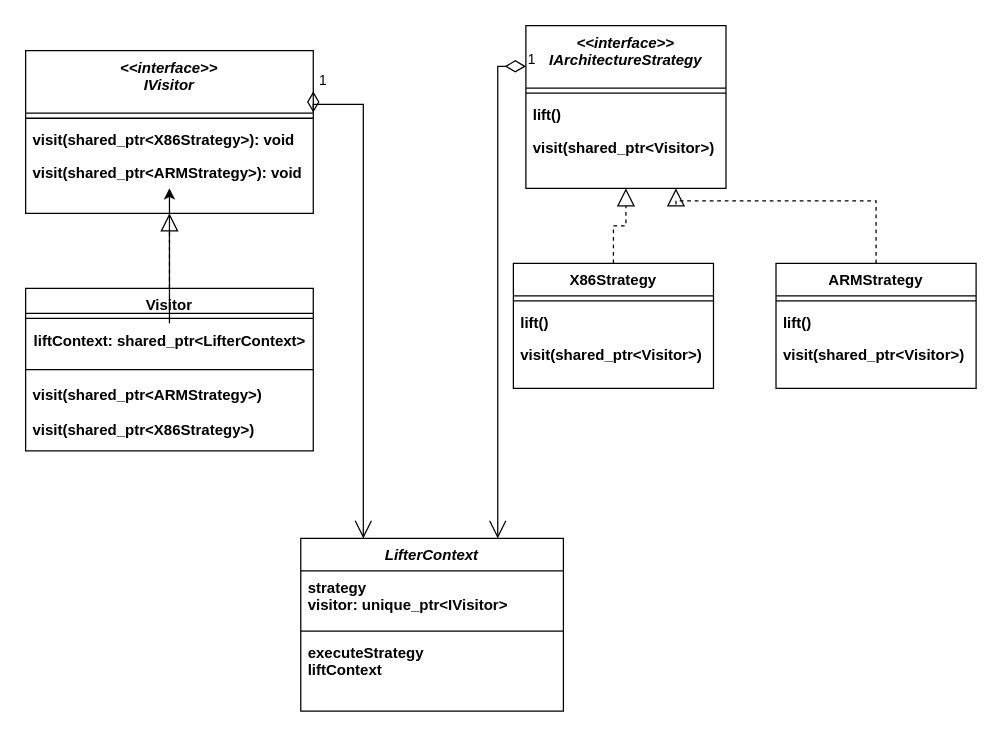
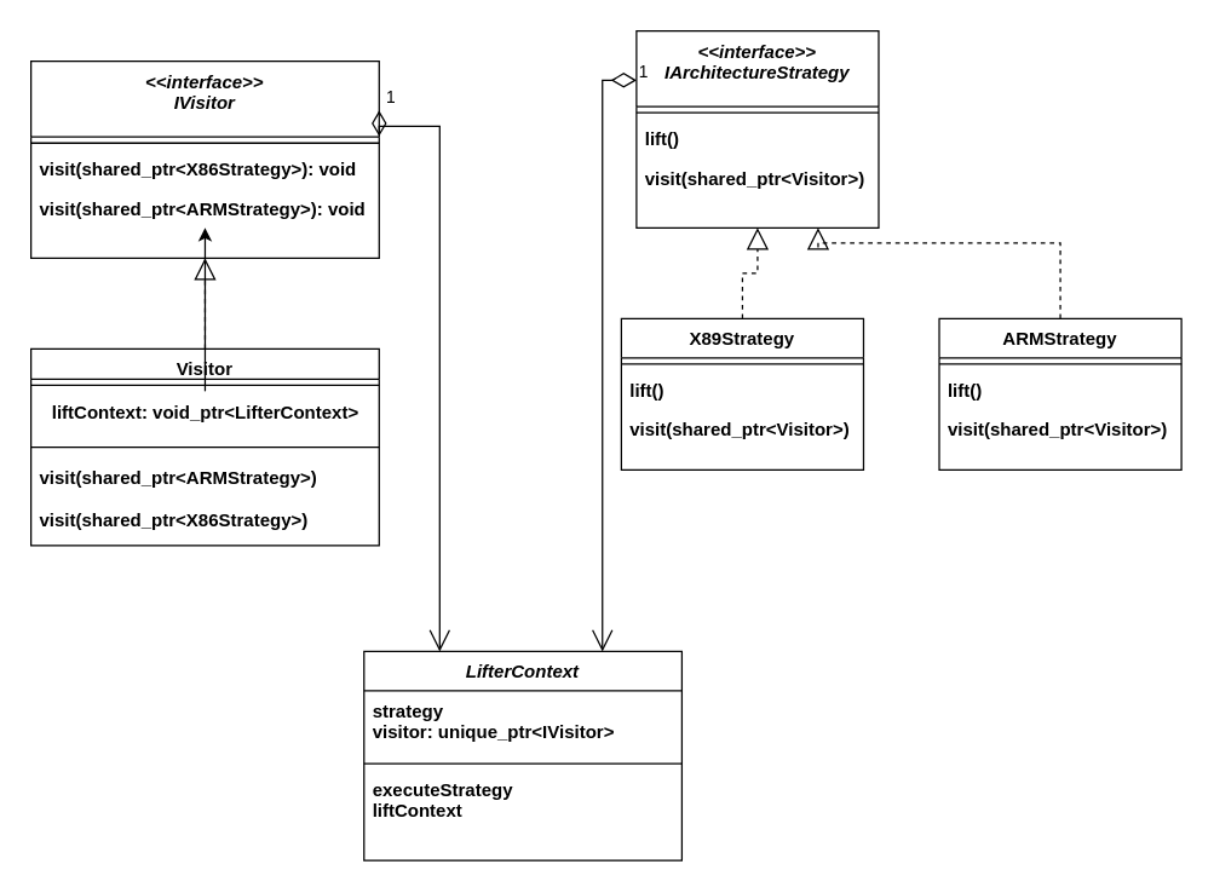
- <mxCell id="10" value="X86Strategy" style="swimlane;fontStyle=1;align=center;verticalAlign=top;childLayout=stackLayout;horizontal=1;startSize=26;horizontalStack=0;resizeParent=1;resizeLast=0;collapsible=1;marginBottom=0;rounded=0;shadow=0;strokeWidth=1;" vertex="1" parent="1"><mxGeometry x="410" y="210" width="160" height="100" as="geometry"><mxRectangle x="340" y="380" width="170" height="26" as="alternateBounds" /></mxGeometry></mxCell>
+ <mxCell id="10" value="X89Strategy" style="swimlane;fontStyle=1;align=center;verticalAlign=top;childLayout=stackLayout;horizontal=1;startSize=26;horizontalStack=0;resizeParent=1;resizeLast=0;collapsible=1;marginBottom=0;rounded=0;shadow=0;strokeWidth=1;" vertex="1" parent="1"><mxGeometry x="410" y="210" width="160" height="100" as="geometry"><mxRectangle x="340" y="380" width="170" height="26" as="alternateBounds" /></mxGeometry></mxCell>
- <mxCell id="26" value="&lt;b&gt;liftContext: shared_ptr&amp;lt;LifterContext&amp;gt;&lt;/b&gt;" style="text;html=1;align=center;verticalAlign=middle;resizable=0;points=[];autosize=1;strokeColor=none;fillColor=none;" vertex="1" parent="24"><mxGeometry y="28" width="230" height="30" as="geometry" /></mxCell>
+ <mxCell id="26" value="&lt;b&gt;liftContext: void_ptr&amp;lt;LifterContext&amp;gt;&lt;/b&gt;" style="text;html=1;align=center;verticalAlign=middle;resizable=0;points=[];autosize=1;strokeColor=none;fillColor=none;" vertex="1" parent="24"><mxGeometry y="28" width="230" height="30" as="geometry" /></mxCell>
